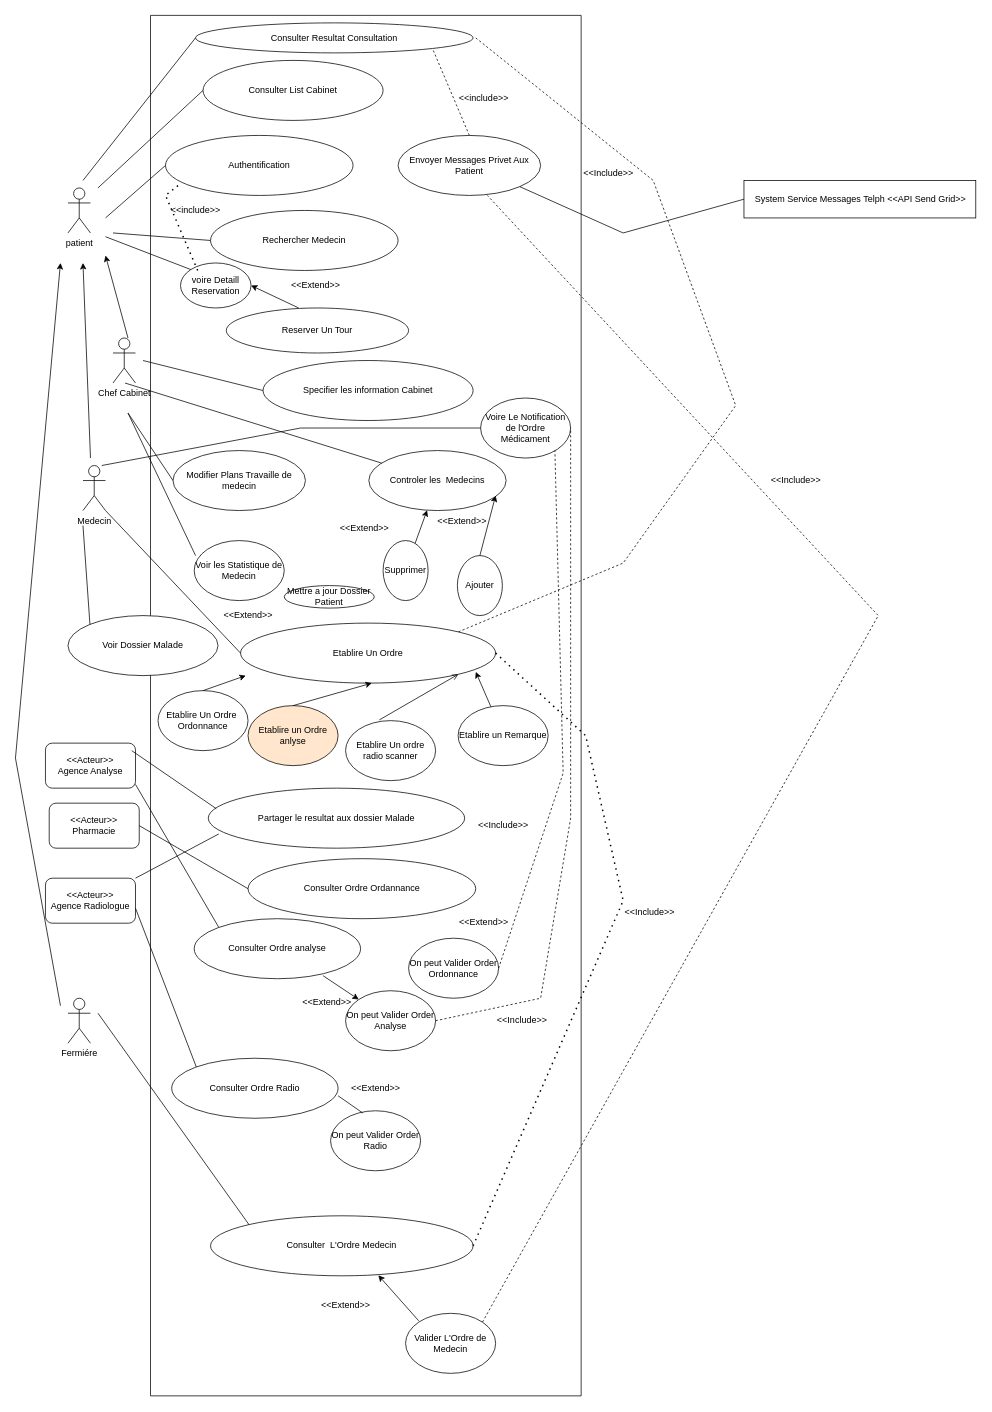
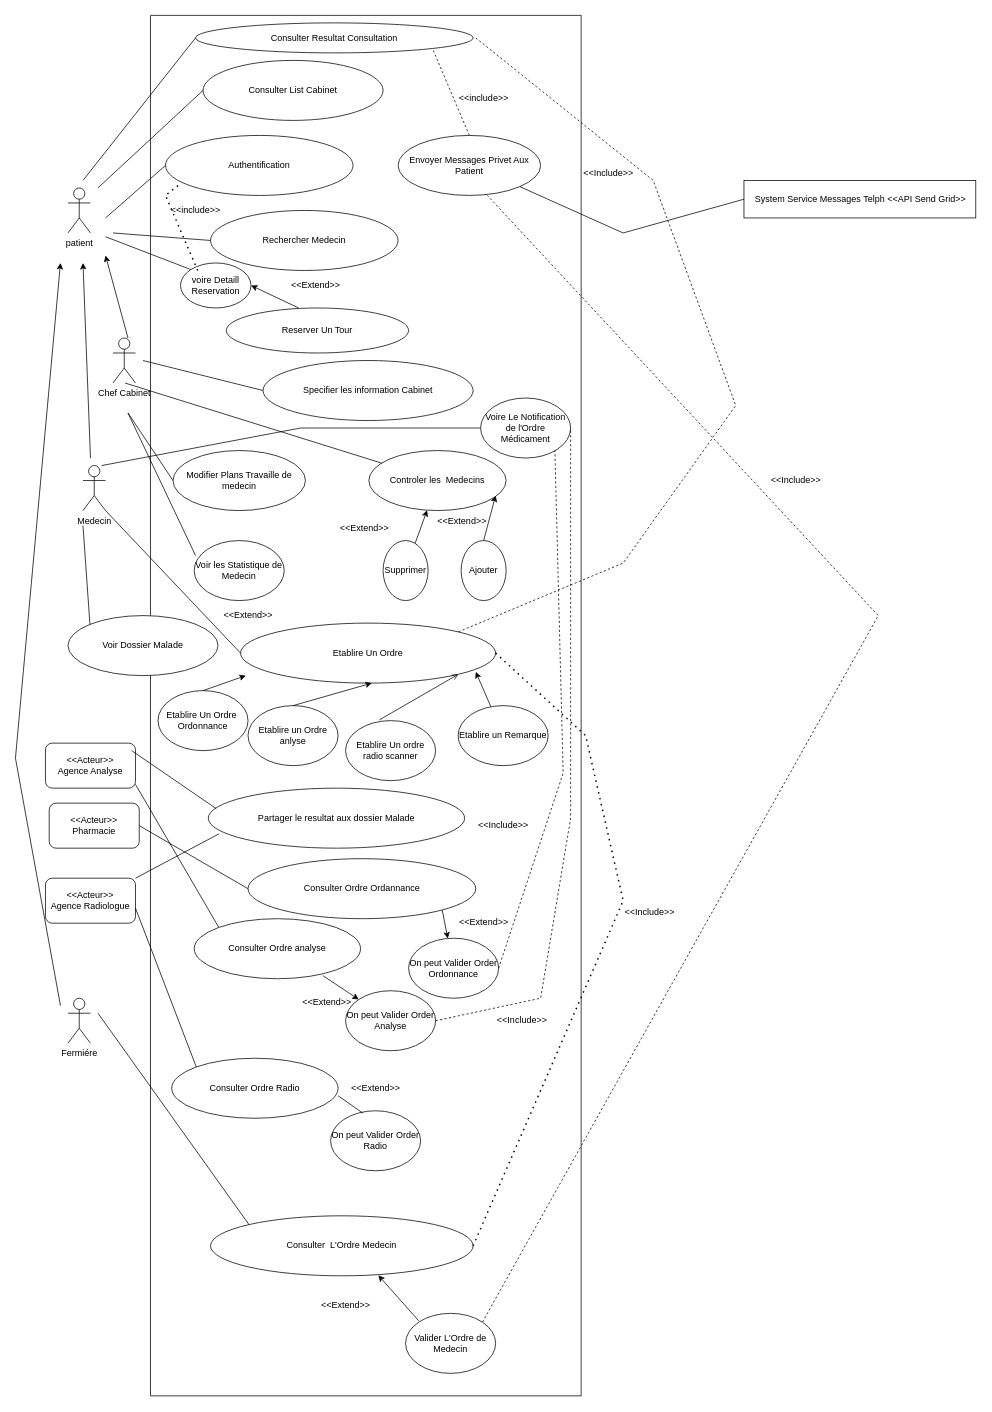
- <mxCell id="13" value="Ajouter" style="ellipse;whiteSpace=wrap;html=1;" vertex="1" parent="2"><mxGeometry x="409" y="720" width="60" height="80" as="geometry" /></mxCell>
+ <mxCell id="13" value="Ajouter" style="ellipse;whiteSpace=wrap;html=1;" vertex="1" parent="2"><mxGeometry x="414" y="700" width="60" height="80" as="geometry" /></mxCell>
- <mxCell id="53" value="Mettre a jour Dossier Patient" style="ellipse;whiteSpace=wrap;html=1;" vertex="1" parent="2"><mxGeometry x="178.25" y="760" width="120" height="30" as="geometry" /></mxCell>
- <mxCell id="22" value="Etablire un Ordre anlyse" style="ellipse;whiteSpace=wrap;html=1;fillColor=#ffe6cc;" vertex="1" parent="2"><mxGeometry x="130" y="920" width="120" height="80" as="geometry" /></mxCell>
+ <mxCell id="22" value="Etablire un Ordre anlyse" style="ellipse;whiteSpace=wrap;html=1;" vertex="1" parent="2"><mxGeometry x="130" y="920" width="120" height="80" as="geometry" /></mxCell>
+ <mxCell id="28" value="" style="endArrow=classic;html=1;rounded=0;exitX=1;exitY=1;exitDx=0;exitDy=0;" edge="1" parent="2" source="26" target="27"><mxGeometry width="50" height="50" relative="1" as="geometry"><mxPoint x="380" y="1110" as="sourcePoint" /><mxPoint x="430" y="1060" as="targetPoint" /></mxGeometry></mxCell>
